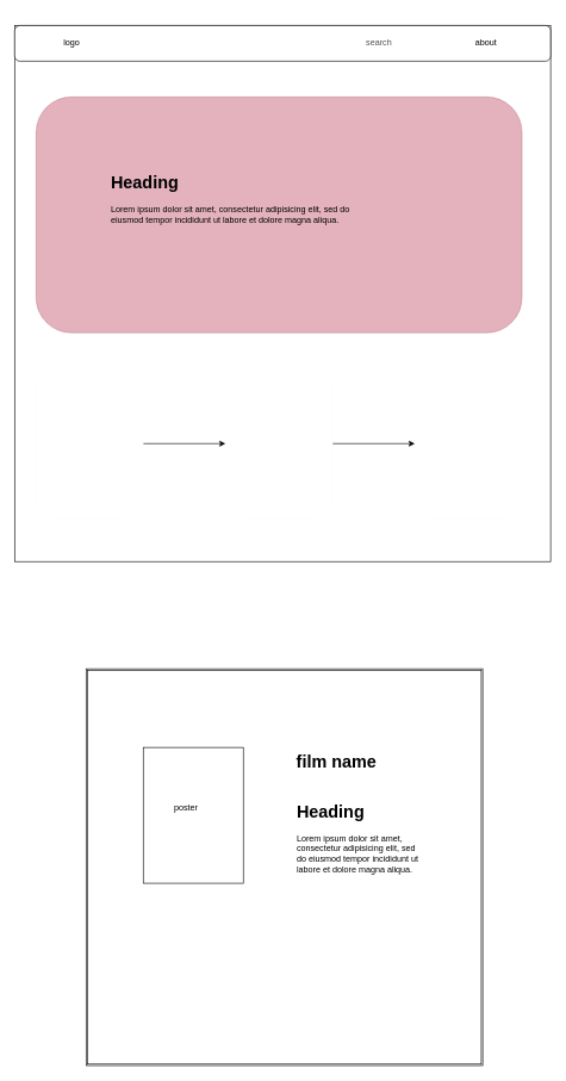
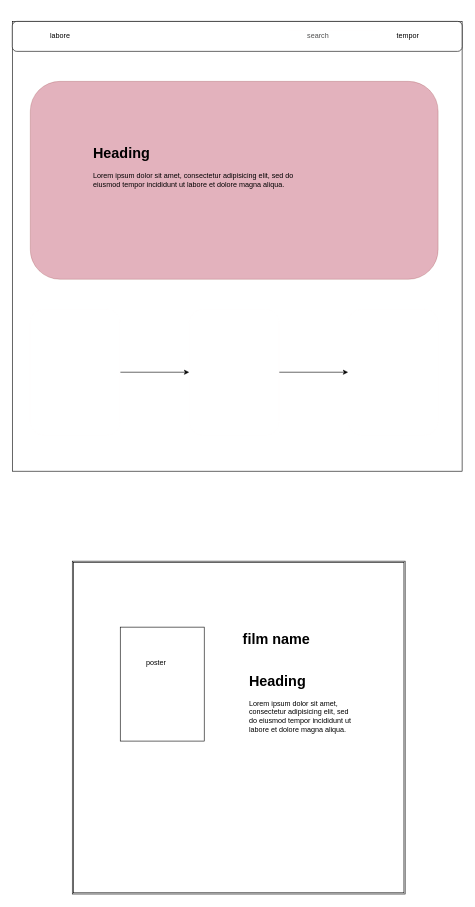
- <mxCell id="4" value="logo" style="text;html=1;strokeColor=none;fillColor=none;align=center;verticalAlign=middle;whiteSpace=wrap;rounded=0;" parent="1" vertex="1"><mxGeometry x="40" y="20" width="120" height="80" as="geometry" /></mxCell>
+ <mxCell id="4" value="labore" style="text;html=1;strokeColor=none;fillColor=none;align=center;verticalAlign=middle;whiteSpace=wrap;rounded=0;" parent="1" vertex="1"><mxGeometry x="40" y="20" width="120" height="80" as="geometry" /></mxCell>
- <mxCell id="6" value="about" style="text;html=1;strokeColor=none;fillColor=none;align=center;verticalAlign=middle;whiteSpace=wrap;rounded=0;" parent="1" vertex="1"><mxGeometry x="620" y="20" width="120" height="80" as="geometry" /></mxCell>
+ <mxCell id="6" value="tempor" style="text;html=1;strokeColor=none;fillColor=none;align=center;verticalAlign=middle;whiteSpace=wrap;rounded=0;" parent="1" vertex="1"><mxGeometry x="620" y="20" width="120" height="80" as="geometry" /></mxCell>
- <mxCell id="16" value="film name" style="text;strokeColor=none;fillColor=none;html=1;fontSize=24;fontStyle=1;verticalAlign=middle;align=center;" vertex="1" parent="1"><mxGeometry x="420" y="1045" width="100" height="40" as="geometry" /></mxCell>
+ <mxCell id="16" value="film name" style="text;strokeColor=none;fillColor=none;html=1;fontSize=24;fontStyle=1;verticalAlign=middle;align=center;" vertex="1" parent="1"><mxGeometry x="410" y="1045" width="100" height="40" as="geometry" /></mxCell>
- <mxCell id="19" value="poster" style="text;html=1;strokeColor=none;fillColor=none;align=center;verticalAlign=middle;whiteSpace=wrap;rounded=0;" vertex="1" parent="1"><mxGeometry x="230" y="1115" width="60" height="30" as="geometry" /></mxCell>
+ <mxCell id="19" value="poster" style="text;html=1;strokeColor=none;fillColor=none;align=center;verticalAlign=middle;whiteSpace=wrap;rounded=0;" vertex="1" parent="1"><mxGeometry x="230" y="1090" width="60" height="30" as="geometry" /></mxCell>
